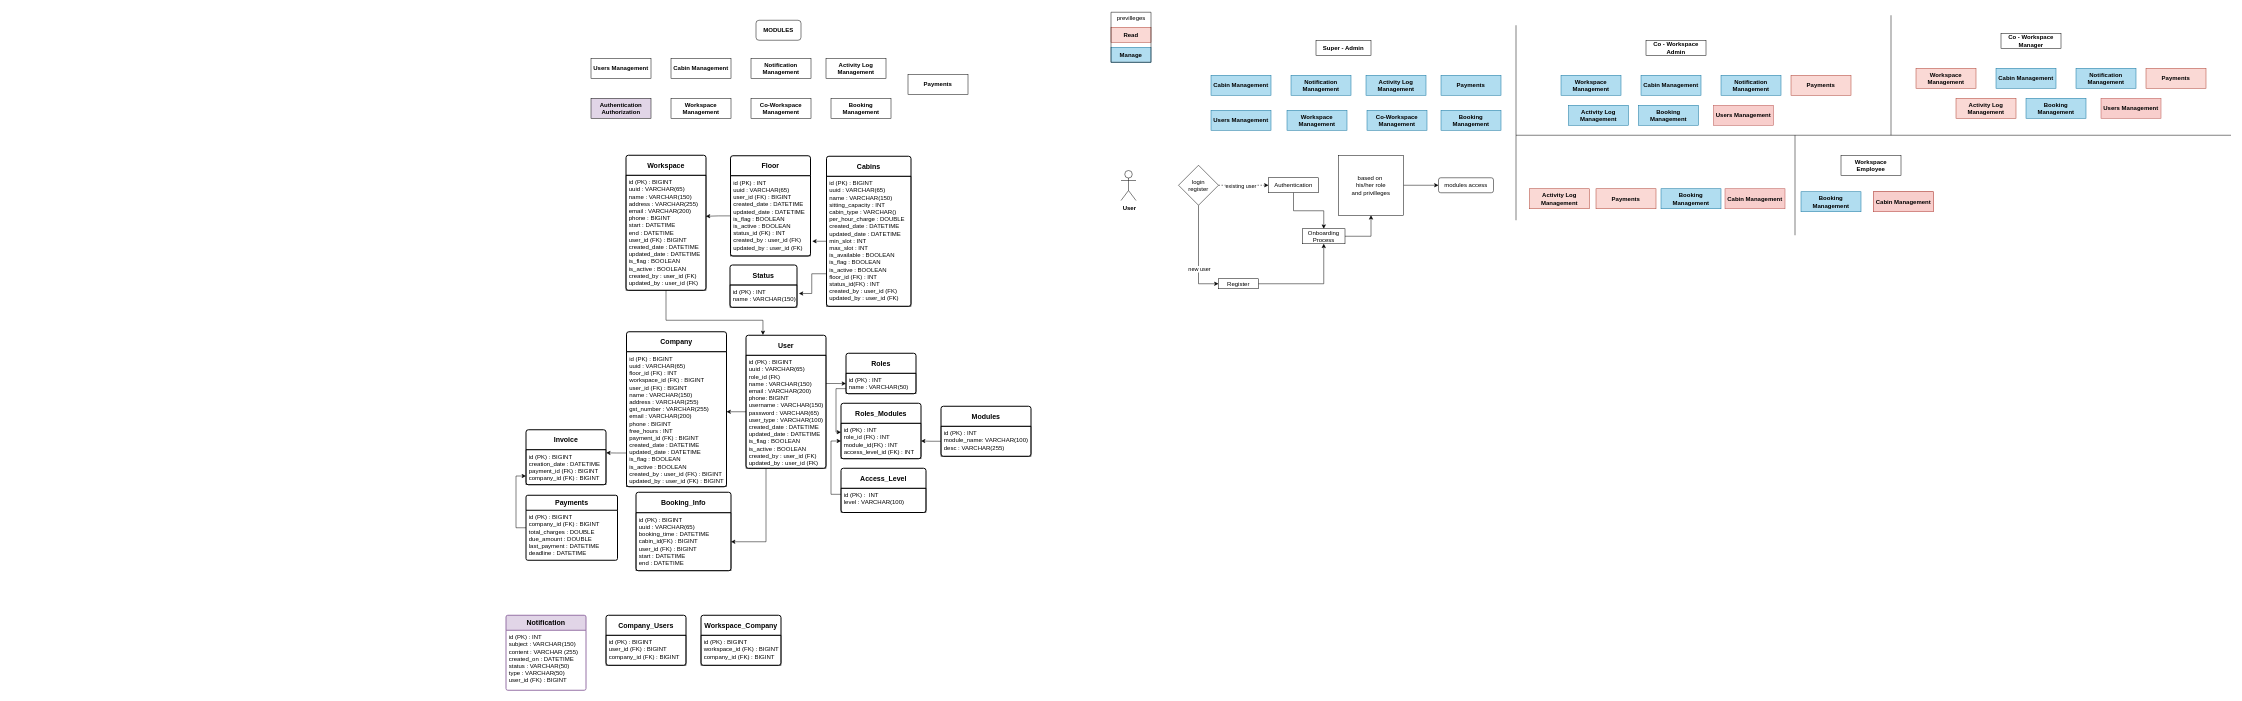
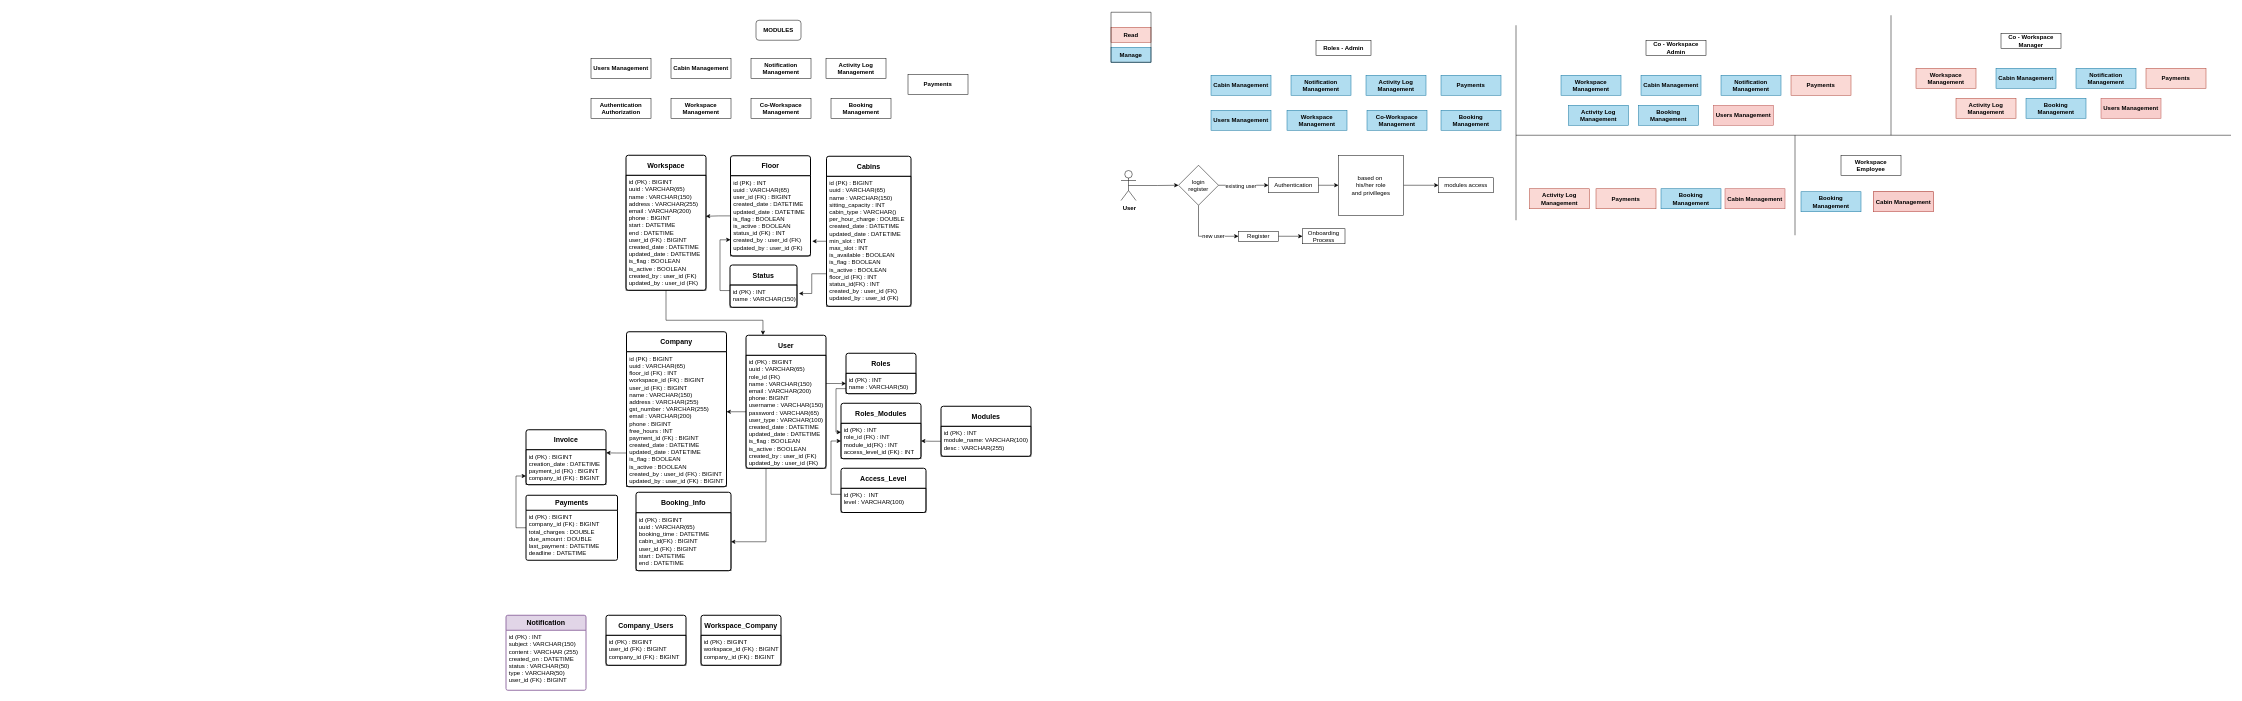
- <mxCell id="88" value="previlleges" style="text;html=1;align=center;verticalAlign=middle;resizable=0;points=[];autosize=1;strokeColor=none;fillColor=none;" parent="84" vertex="1"><mxGeometry width="80" height="30" as="geometry" /></mxCell>
- <mxCell id="42" value="Super - Admin" style="rounded=0;whiteSpace=wrap;html=1;fontStyle=1" parent="1" vertex="1"><mxGeometry x="2631" y="80" width="110" height="30" as="geometry" /></mxCell>
+ <mxCell id="42" value="Roles - Admin" style="rounded=0;whiteSpace=wrap;html=1;fontStyle=1" parent="1" vertex="1"><mxGeometry x="2631" y="80" width="110" height="30" as="geometry" /></mxCell>
- <mxCell id="27" value="&lt;div&gt;Authentication&lt;/div&gt;&lt;div&gt;Authorization&lt;br&gt;&lt;/div&gt;" style="rounded=0;whiteSpace=wrap;html=1;fontStyle=1;fillColor=#e1d5e7;" parent="1" vertex="1"><mxGeometry x="1181" y="196" width="120" height="40" as="geometry" /></mxCell>
+ <mxCell id="27" value="&lt;div&gt;Authentication&lt;/div&gt;&lt;div&gt;Authorization&lt;br&gt;&lt;/div&gt;" style="rounded=0;whiteSpace=wrap;html=1;fontStyle=1" parent="1" vertex="1"><mxGeometry x="1181" y="196" width="120" height="40" as="geometry" /></mxCell>
- <mxCell id="70" value="" style="edgeStyle=orthogonalEdgeStyle;rounded=0;orthogonalLoop=1;jettySize=auto;html=1;dashed=1;" parent="1" source="74" target="76" edge="1"><mxGeometry relative="1" as="geometry" /></mxCell>
+ <mxCell id="70" value="" style="edgeStyle=orthogonalEdgeStyle;rounded=0;orthogonalLoop=1;jettySize=auto;html=1;" parent="1" source="74" target="76" edge="1"><mxGeometry relative="1" as="geometry" /></mxCell>
- <mxCell id="79" value="modules access" style="whiteSpace=wrap;html=1;rounded=1;" parent="1" vertex="1"><mxGeometry x="2876" y="355" width="110" height="30" as="geometry" /></mxCell>
+ <mxCell id="79" value="modules access" style="whiteSpace=wrap;html=1;" parent="1" vertex="1"><mxGeometry x="2876" y="355" width="110" height="30" as="geometry" /></mxCell>
+ <mxCell id="69" style="edgeStyle=orthogonalEdgeStyle;rounded=0;orthogonalLoop=1;jettySize=auto;html=1;exitX=0.5;exitY=0.5;exitDx=0;exitDy=0;exitPerimeter=0;entryX=0;entryY=0.5;entryDx=0;entryDy=0;" parent="1" source="102" target="74" edge="1"><mxGeometry relative="1" as="geometry"><mxPoint x="2366" y="370" as="targetPoint" /></mxGeometry></mxCell>
- <mxCell id="77" style="edgeStyle=orthogonalEdgeStyle;rounded=0;orthogonalLoop=1;jettySize=auto;html=1;exitX=1;exitY=0.5;exitDx=0;exitDy=0;" parent="1" source="83" target="81" edge="1"><mxGeometry relative="1" as="geometry" /></mxCell>
- <mxCell id="80" value="" style="edgeStyle=orthogonalEdgeStyle;rounded=0;orthogonalLoop=1;jettySize=auto;html=1;" parent="1" source="76" target="83" edge="1"><mxGeometry relative="1" as="geometry"><mxPoint x="2636" y="370" as="sourcePoint" /><mxPoint x="2736" y="370" as="targetPoint" /></mxGeometry></mxCell>
+ <mxCell id="80" value="" style="edgeStyle=orthogonalEdgeStyle;rounded=0;orthogonalLoop=1;jettySize=auto;html=1;" parent="1" source="76" target="81" edge="1"><mxGeometry relative="1" as="geometry"><mxPoint x="2636" y="370" as="sourcePoint" /><mxPoint x="2736" y="370" as="targetPoint" /></mxGeometry></mxCell>
- <mxCell id="78" value="Register" style="whiteSpace=wrap;html=1;" parent="1" vertex="1"><mxGeometry x="2436" y="557" width="80" height="20" as="geometry" /></mxCell>
+ <mxCell id="78" value="Register" style="whiteSpace=wrap;html=1;" parent="1" vertex="1"><mxGeometry x="2476" y="462" width="80" height="20" as="geometry" /></mxCell>
+ <mxCell id="111" style="edgeStyle=orthogonalEdgeStyle;rounded=0;orthogonalLoop=1;jettySize=auto;html=1;exitX=0;exitY=0.25;exitDx=0;exitDy=0;entryX=0;entryY=0.798;entryDx=0;entryDy=0;entryPerimeter=0;" edge="1" parent="1" source="17" target="19"><mxGeometry relative="1" as="geometry" /></mxCell>
